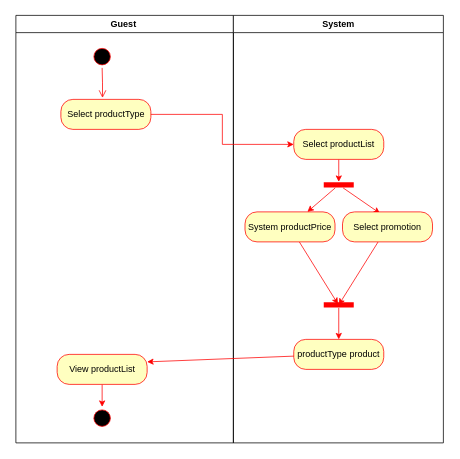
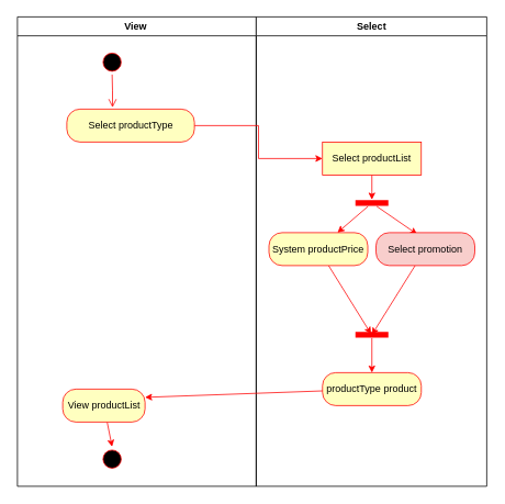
- <mxCell id="2" value="Guest " style="swimlane;whiteSpace=wrap" parent="1" vertex="1"><mxGeometry x="20.5" y="20" width="290" height="570" as="geometry" /></mxCell>
+ <mxCell id="2" value="View " style="swimlane;whiteSpace=wrap" parent="1" vertex="1"><mxGeometry x="20.5" y="20" width="290" height="570" as="geometry" /></mxCell>
- <mxCell id="9" value="System" style="swimlane;whiteSpace=wrap" parent="1" vertex="1"><mxGeometry x="310.5" y="20" width="280" height="570" as="geometry" /></mxCell>
+ <mxCell id="9" value="Select" style="swimlane;whiteSpace=wrap" parent="1" vertex="1"><mxGeometry x="310.5" y="20" width="280" height="570" as="geometry" /></mxCell>
- <mxCell id="5" value="&lt;span&gt;Select productType&lt;/span&gt;" style="rounded=1;whiteSpace=wrap;html=1;arcSize=40;fontColor=#000000;fillColor=#ffffc0;strokeColor=#ff0000;" vertex="1" parent="2"><mxGeometry x="60" y="112" width="120" height="40" as="geometry" /></mxCell>
+ <mxCell id="5" value="&lt;span&gt;Select productType&lt;/span&gt;" style="rounded=1;whiteSpace=wrap;html=1;arcSize=40;fontColor=#000000;fillColor=#ffffc0;strokeColor=#ff0000;" vertex="1" parent="2"><mxGeometry x="60" y="112" width="155" height="40" as="geometry" /></mxCell>
- <mxCell id="11" value="Select productList" style="rounded=1;whiteSpace=wrap;html=1;arcSize=40;fontColor=#000000;fillColor=#ffffc0;strokeColor=#ff0000;" vertex="1" parent="9"><mxGeometry x="80.5" y="152" width="120" height="40" as="geometry" /></mxCell>
+ <mxCell id="11" value="Select productList" style="whiteSpace=wrap;html=1;arcSize=40;fontColor=#000000;fillColor=#ffffc0;strokeColor=#ff0000;rounded=0;" vertex="1" parent="9"><mxGeometry x="80.5" y="152" width="120" height="40" as="geometry" /></mxCell>
- <mxCell id="18" value="Select promotion" style="rounded=1;whiteSpace=wrap;html=1;arcSize=40;fontColor=#000000;fillColor=#ffffc0;strokeColor=#ff0000;" vertex="1" parent="9"><mxGeometry x="145.5" y="262" width="120" height="40" as="geometry" /></mxCell>
+ <mxCell id="18" value="Select promotion" style="rounded=1;whiteSpace=wrap;html=1;arcSize=40;fontColor=#000000;fillColor=#f8cecc;strokeColor=#ff0000;" vertex="1" parent="9"><mxGeometry x="145.5" y="262" width="120" height="40" as="geometry" /></mxCell>
- <mxCell id="8" value="View productList" style="rounded=1;whiteSpace=wrap;html=1;arcSize=40;fontColor=#000000;fillColor=#ffffc0;strokeColor=#ff0000;" vertex="1" parent="2"><mxGeometry x="55" y="452" width="120" height="40" as="geometry" /></mxCell>
+ <mxCell id="8" value="View productList" style="rounded=1;whiteSpace=wrap;html=1;arcSize=40;fontColor=#000000;fillColor=#ffffc0;strokeColor=#ff0000;" vertex="1" parent="2"><mxGeometry x="55" y="452" width="100" height="40" as="geometry" /></mxCell>
